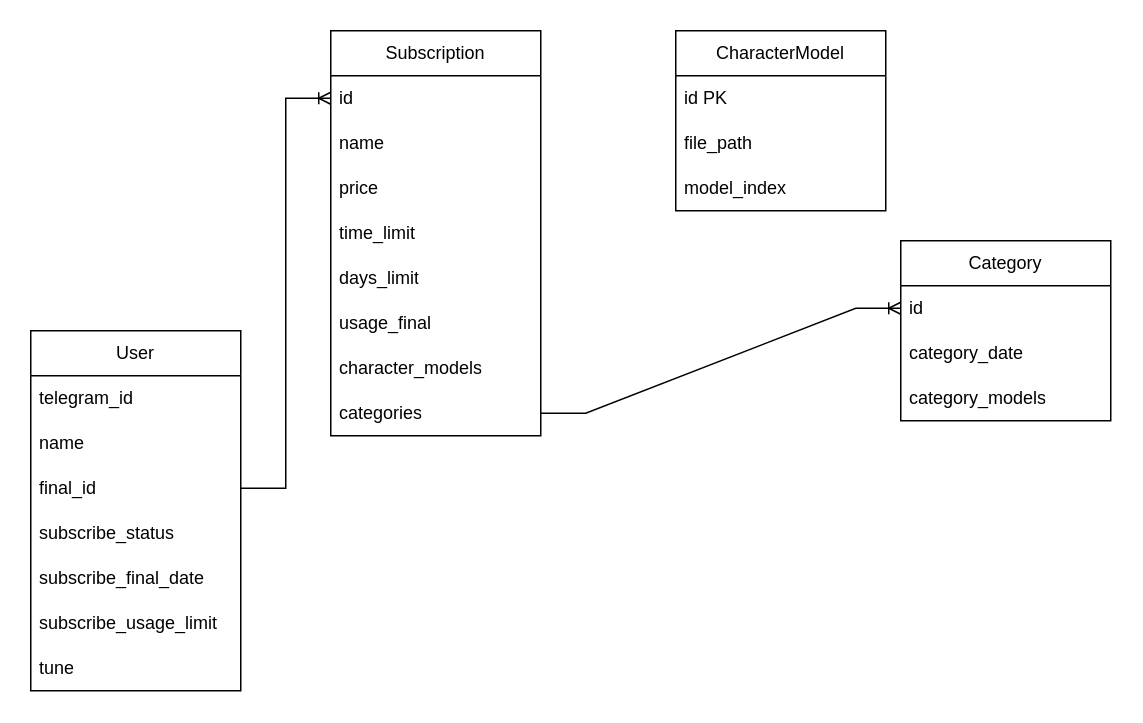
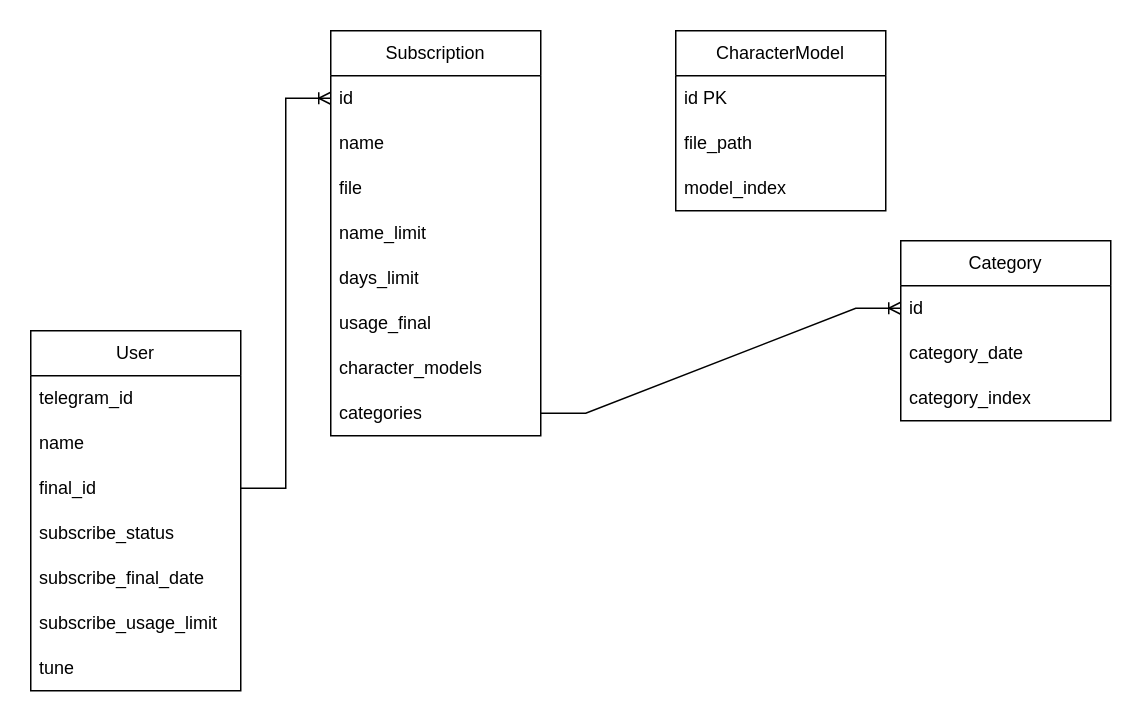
- <mxCell id="13" value="price" style="text;strokeColor=none;fillColor=none;align=left;verticalAlign=middle;spacingLeft=4;spacingRight=4;overflow=hidden;points=[[0,0.5],[1,0.5]];portConstraint=eastwest;rotatable=0;whiteSpace=wrap;html=1;" parent="10" vertex="1"><mxGeometry y="90" width="140" height="30" as="geometry" /></mxCell>
+ <mxCell id="13" value="file" style="text;strokeColor=none;fillColor=none;align=left;verticalAlign=middle;spacingLeft=4;spacingRight=4;overflow=hidden;points=[[0,0.5],[1,0.5]];portConstraint=eastwest;rotatable=0;whiteSpace=wrap;html=1;" parent="10" vertex="1"><mxGeometry y="90" width="140" height="30" as="geometry" /></mxCell>
- <mxCell id="14" value="time_limit" style="text;strokeColor=none;fillColor=none;align=left;verticalAlign=middle;spacingLeft=4;spacingRight=4;overflow=hidden;points=[[0,0.5],[1,0.5]];portConstraint=eastwest;rotatable=0;whiteSpace=wrap;html=1;" parent="10" vertex="1"><mxGeometry y="120" width="140" height="30" as="geometry" /></mxCell>
+ <mxCell id="14" value="name_limit" style="text;strokeColor=none;fillColor=none;align=left;verticalAlign=middle;spacingLeft=4;spacingRight=4;overflow=hidden;points=[[0,0.5],[1,0.5]];portConstraint=eastwest;rotatable=0;whiteSpace=wrap;html=1;" parent="10" vertex="1"><mxGeometry y="120" width="140" height="30" as="geometry" /></mxCell>
- <mxCell id="26" value="category_models" style="text;strokeColor=none;fillColor=none;align=left;verticalAlign=middle;spacingLeft=4;spacingRight=4;overflow=hidden;points=[[0,0.5],[1,0.5]];portConstraint=eastwest;rotatable=0;whiteSpace=wrap;html=1;" vertex="1" parent="23"><mxGeometry y="90" width="140" height="30" as="geometry" /></mxCell>
+ <mxCell id="26" value="category_index" style="text;strokeColor=none;fillColor=none;align=left;verticalAlign=middle;spacingLeft=4;spacingRight=4;overflow=hidden;points=[[0,0.5],[1,0.5]];portConstraint=eastwest;rotatable=0;whiteSpace=wrap;html=1;" vertex="1" parent="23"><mxGeometry y="90" width="140" height="30" as="geometry" /></mxCell>
